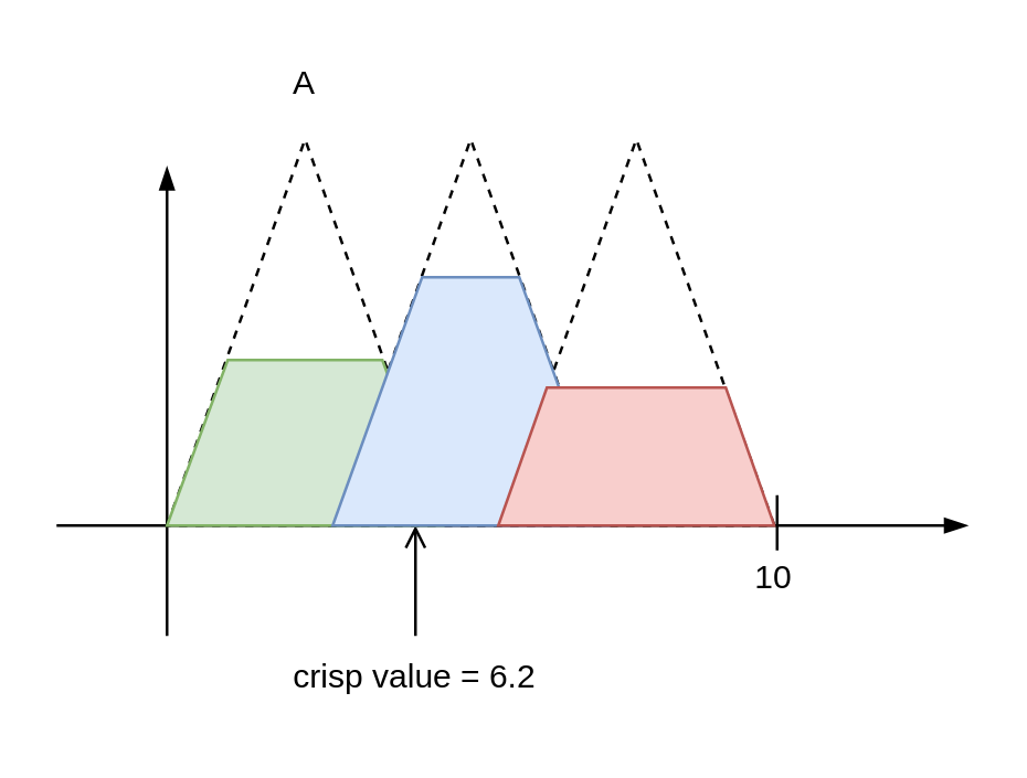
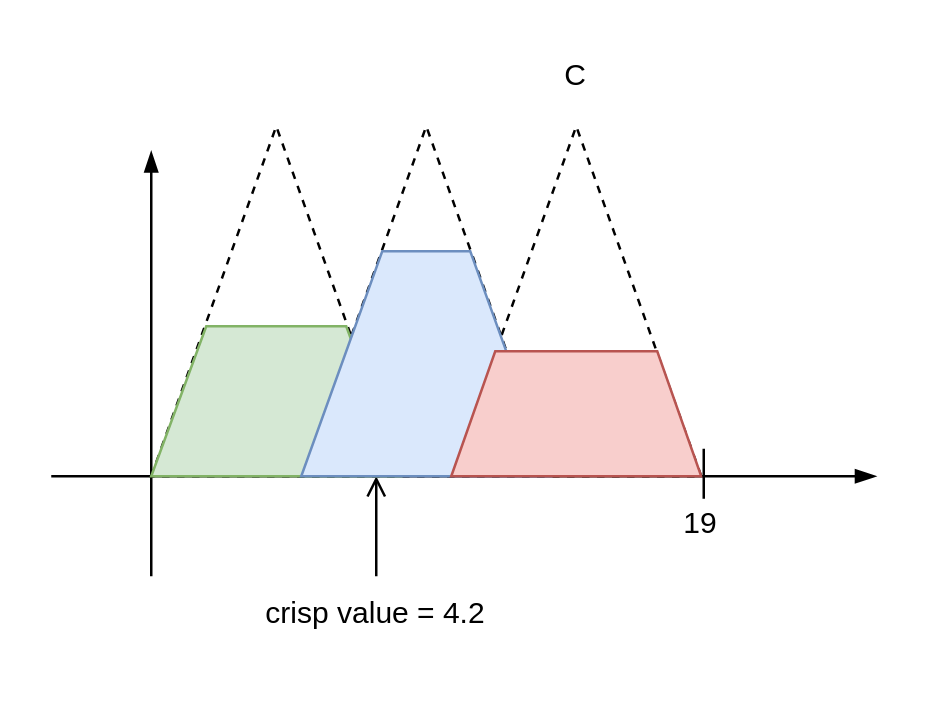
- <mxCell id="6" value="A" style="text;html=1;strokeColor=none;fillColor=none;align=center;verticalAlign=middle;whiteSpace=wrap;rounded=0;" parent="1" vertex="1"><mxGeometry x="100" y="20" width="20" height="20" as="geometry" /></mxCell>
+ <mxCell id="7" value="C" style="text;html=1;strokeColor=none;fillColor=none;align=center;verticalAlign=middle;whiteSpace=wrap;rounded=0;" parent="1" vertex="1"><mxGeometry x="220" y="20" width="20" height="20" as="geometry" /></mxCell>
- <mxCell id="15" value="10" style="text;html=1;strokeColor=none;fillColor=none;align=center;verticalAlign=middle;whiteSpace=wrap;rounded=0;" parent="1" vertex="1"><mxGeometry x="265" y="199" width="30" height="20" as="geometry" /></mxCell>
+ <mxCell id="15" value="19" style="text;html=1;strokeColor=none;fillColor=none;align=center;verticalAlign=middle;whiteSpace=wrap;rounded=0;" parent="1" vertex="1"><mxGeometry x="265" y="199" width="30" height="20" as="geometry" /></mxCell>
- <mxCell id="5" value="crisp value = 6.2" style="text;html=1;strokeColor=none;fillColor=none;align=center;verticalAlign=middle;whiteSpace=wrap;rounded=0;" parent="1" vertex="1"><mxGeometry x="90" y="230" width="120" height="30" as="geometry" /></mxCell>
+ <mxCell id="5" value="crisp value = 4.2" style="text;html=1;strokeColor=none;fillColor=none;align=center;verticalAlign=middle;whiteSpace=wrap;rounded=0;" parent="1" vertex="1"><mxGeometry x="90" y="230" width="120" height="30" as="geometry" /></mxCell>
